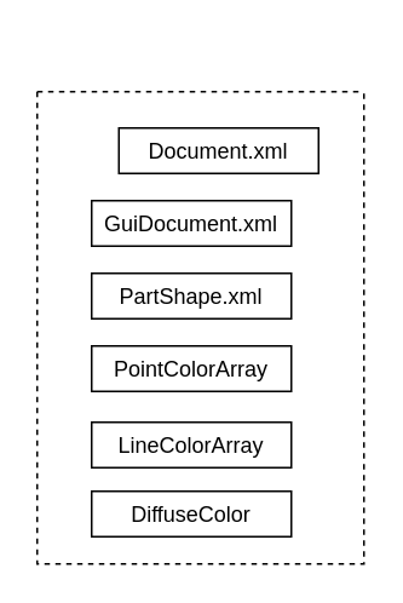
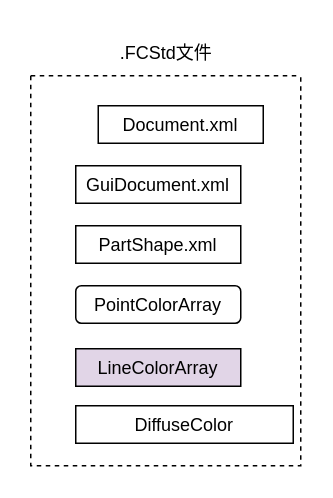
+ <mxCell id="9" value=".FCStd文件" style="text;html=1;align=center;verticalAlign=middle;resizable=0;points=[];autosize=1;strokeColor=none;fillColor=none;" vertex="1" parent="1"><mxGeometry x="65" y="20" width="90" height="30" as="geometry" /></mxCell>
- <mxCell id="4" value="PointColorArray" style="rounded=0;whiteSpace=wrap;html=1;" vertex="1" parent="2"><mxGeometry x="30" y="140" width="110" height="25" as="geometry" /></mxCell>
+ <mxCell id="4" value="PointColorArray" style="whiteSpace=wrap;html=1;rounded=1;" vertex="1" parent="2"><mxGeometry x="30" y="140" width="110" height="25" as="geometry" /></mxCell>
- <mxCell id="5" value="LineColorArray" style="rounded=0;whiteSpace=wrap;html=1;" vertex="1" parent="2"><mxGeometry x="30" y="182" width="110" height="25" as="geometry" /></mxCell>
+ <mxCell id="5" value="LineColorArray" style="rounded=0;whiteSpace=wrap;html=1;fillColor=#e1d5e7;" vertex="1" parent="2"><mxGeometry x="30" y="182" width="110" height="25" as="geometry" /></mxCell>
- <mxCell id="8" value="DiffuseColor" style="rounded=0;whiteSpace=wrap;html=1;" vertex="1" parent="2"><mxGeometry x="30" y="220" width="110" height="25" as="geometry" /></mxCell>
+ <mxCell id="8" value="DiffuseColor" style="rounded=0;whiteSpace=wrap;html=1;" vertex="1" parent="2"><mxGeometry x="30" y="220" width="145" height="25" as="geometry" /></mxCell>
